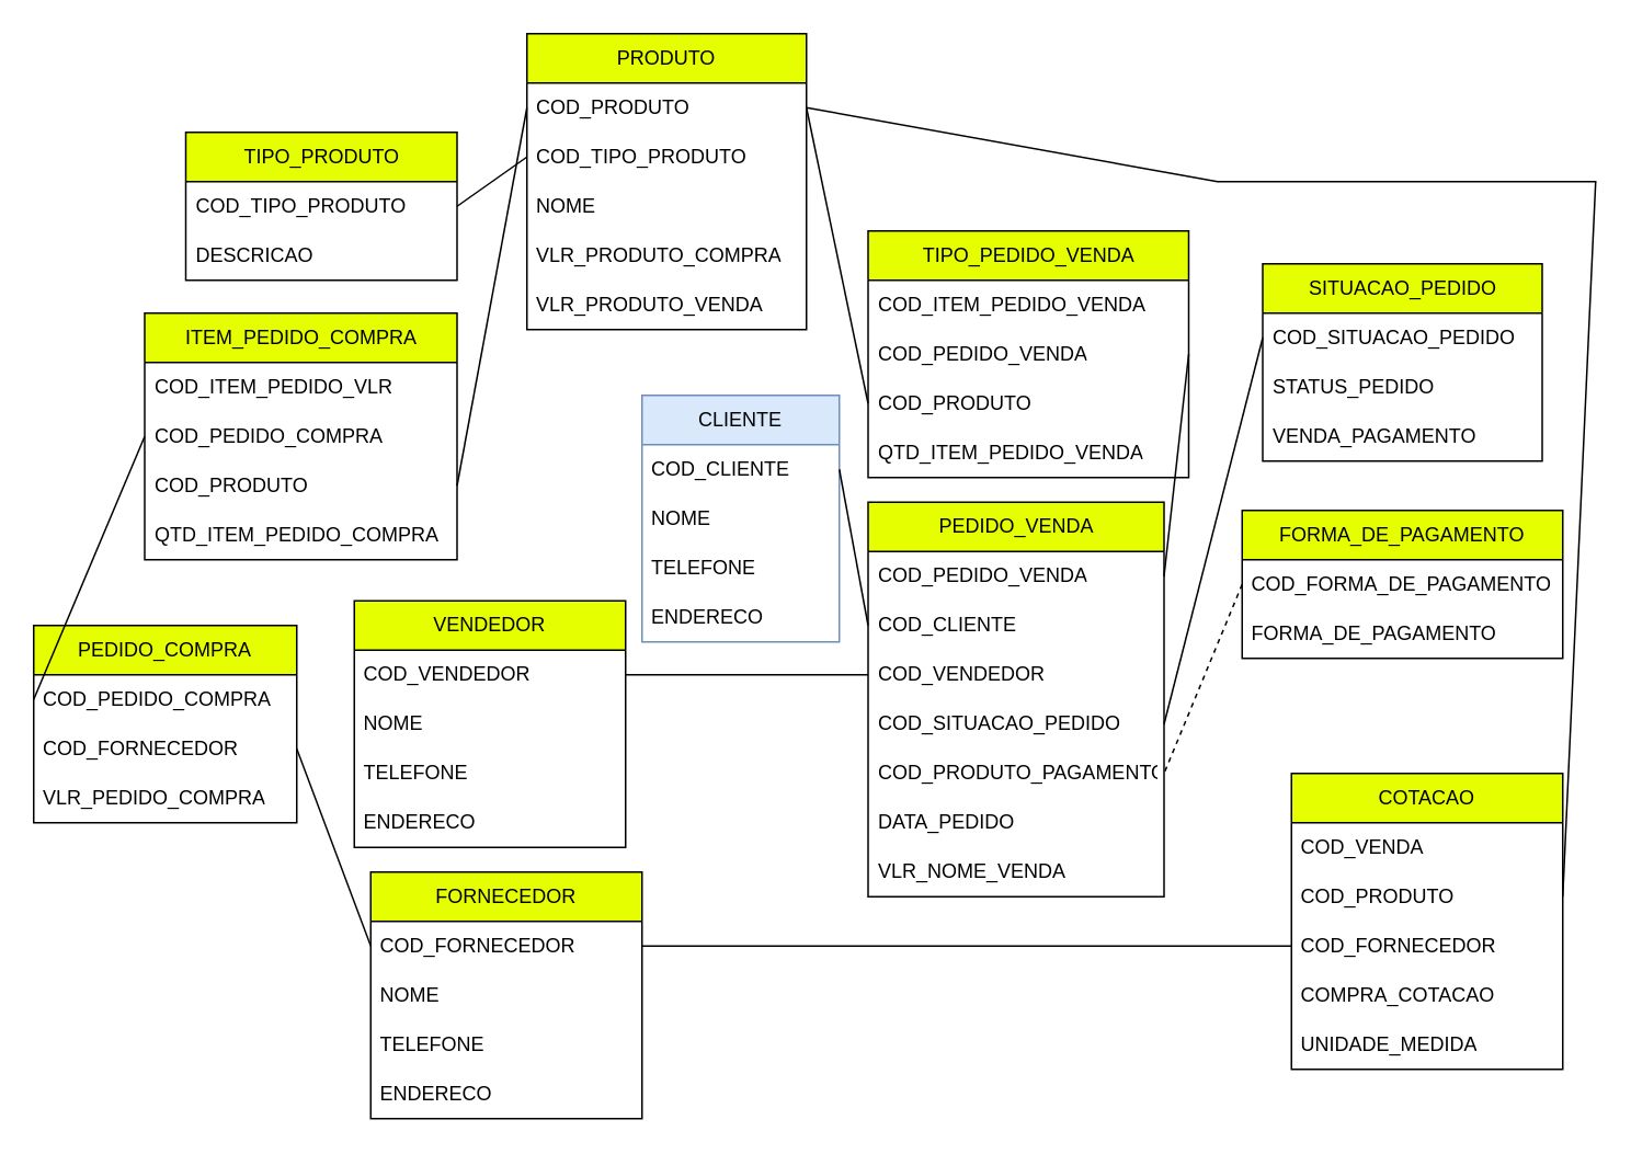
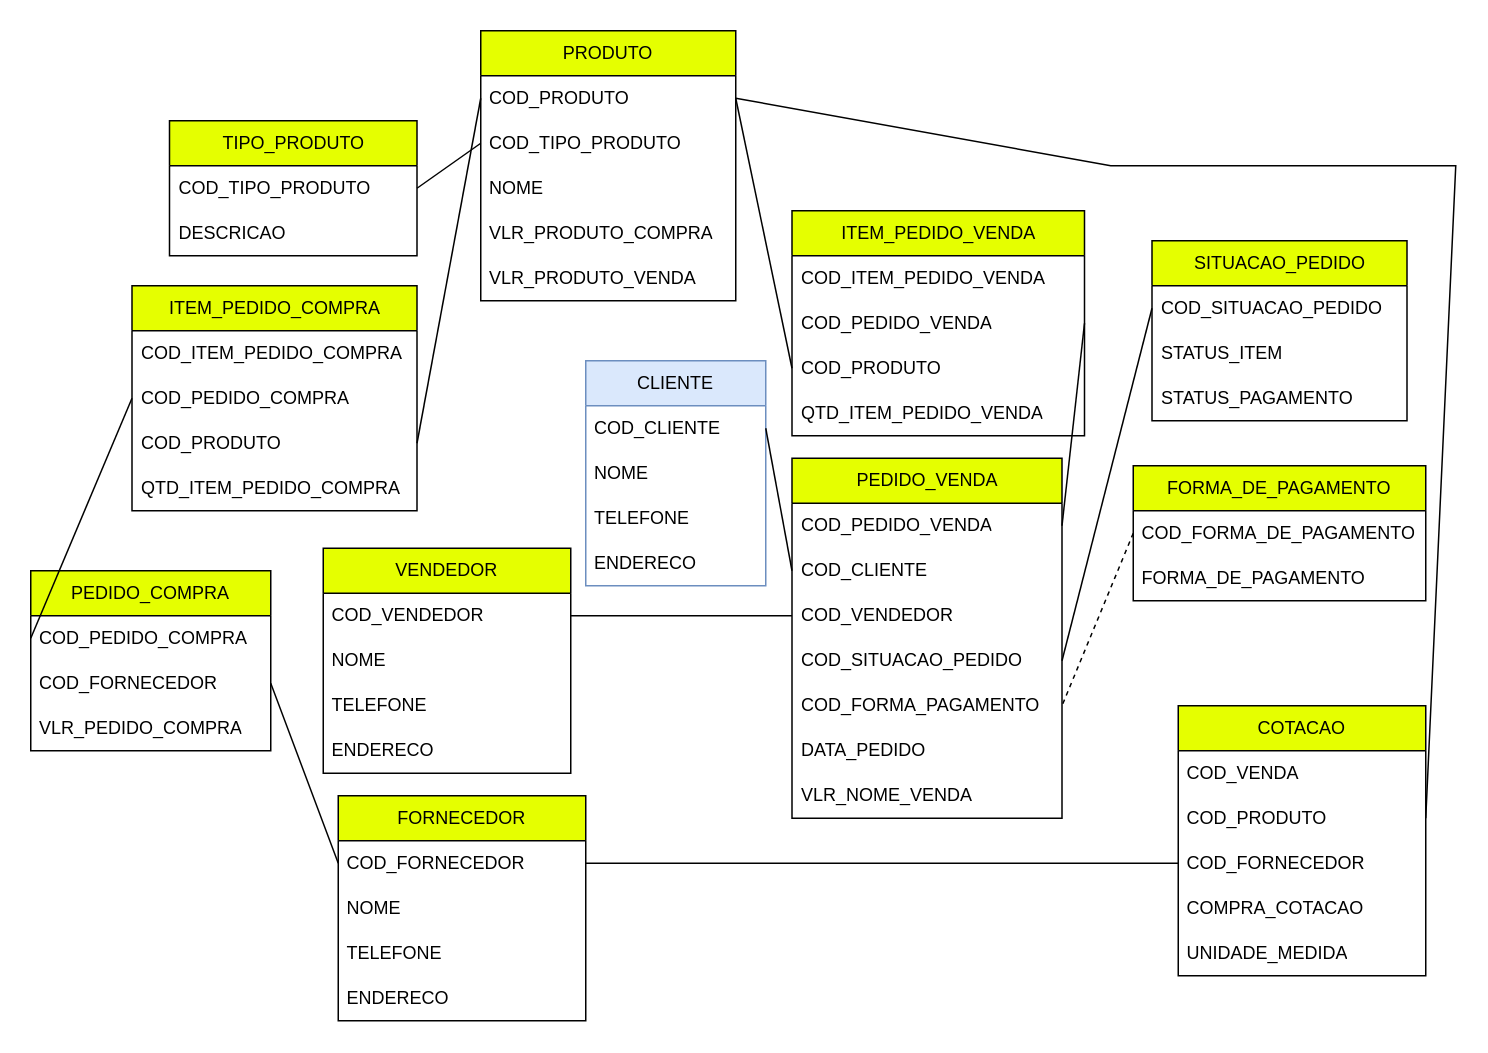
- <mxCell id="31" value="TIPO_PEDIDO_VENDA" style="swimlane;fontStyle=0;childLayout=stackLayout;horizontal=1;startSize=30;horizontalStack=0;resizeParent=1;resizeParentMax=0;resizeLast=0;collapsible=1;marginBottom=0;whiteSpace=wrap;html=1;fillColor=#E5FF00;" parent="1" vertex="1"><mxGeometry x="527.5" y="140" width="195" height="150" as="geometry" /></mxCell>
+ <mxCell id="31" value="ITEM_PEDIDO_VENDA" style="swimlane;fontStyle=0;childLayout=stackLayout;horizontal=1;startSize=30;horizontalStack=0;resizeParent=1;resizeParentMax=0;resizeLast=0;collapsible=1;marginBottom=0;whiteSpace=wrap;html=1;fillColor=#E5FF00;" parent="1" vertex="1"><mxGeometry x="527.5" y="140" width="195" height="150" as="geometry" /></mxCell>
- <mxCell id="48" value="COD_ITEM_PEDIDO_VLR" style="text;strokeColor=none;fillColor=none;align=left;verticalAlign=middle;spacingLeft=4;spacingRight=4;overflow=hidden;points=[[0,0.5],[1,0.5]];portConstraint=eastwest;rotatable=0;whiteSpace=wrap;html=1;" parent="47" vertex="1"><mxGeometry y="30" width="190" height="30" as="geometry" /></mxCell>
+ <mxCell id="48" value="COD_ITEM_PEDIDO_COMPRA" style="text;strokeColor=none;fillColor=none;align=left;verticalAlign=middle;spacingLeft=4;spacingRight=4;overflow=hidden;points=[[0,0.5],[1,0.5]];portConstraint=eastwest;rotatable=0;whiteSpace=wrap;html=1;" parent="47" vertex="1"><mxGeometry y="30" width="190" height="30" as="geometry" /></mxCell>
- <mxCell id="18" value="STATUS_PEDIDO" style="text;strokeColor=none;fillColor=none;align=left;verticalAlign=middle;spacingLeft=4;spacingRight=4;overflow=hidden;points=[[0,0.5],[1,0.5]];portConstraint=eastwest;rotatable=0;whiteSpace=wrap;html=1;" parent="16" vertex="1"><mxGeometry y="60" width="170" height="30" as="geometry" /></mxCell>
+ <mxCell id="18" value="STATUS_ITEM" style="text;strokeColor=none;fillColor=none;align=left;verticalAlign=middle;spacingLeft=4;spacingRight=4;overflow=hidden;points=[[0,0.5],[1,0.5]];portConstraint=eastwest;rotatable=0;whiteSpace=wrap;html=1;" parent="16" vertex="1"><mxGeometry y="60" width="170" height="30" as="geometry" /></mxCell>
- <mxCell id="19" value="VENDA_PAGAMENTO" style="text;strokeColor=none;fillColor=none;align=left;verticalAlign=middle;spacingLeft=4;spacingRight=4;overflow=hidden;points=[[0,0.5],[1,0.5]];portConstraint=eastwest;rotatable=0;whiteSpace=wrap;html=1;" parent="16" vertex="1"><mxGeometry y="90" width="170" height="30" as="geometry" /></mxCell>
+ <mxCell id="19" value="STATUS_PAGAMENTO" style="text;strokeColor=none;fillColor=none;align=left;verticalAlign=middle;spacingLeft=4;spacingRight=4;overflow=hidden;points=[[0,0.5],[1,0.5]];portConstraint=eastwest;rotatable=0;whiteSpace=wrap;html=1;" parent="16" vertex="1"><mxGeometry y="90" width="170" height="30" as="geometry" /></mxCell>
- <mxCell id="7" value="COD_PRODUTO_PAGAMENTO" style="text;strokeColor=none;fillColor=none;align=left;verticalAlign=middle;spacingLeft=4;spacingRight=4;overflow=hidden;points=[[0,0.5],[1,0.5]];portConstraint=eastwest;rotatable=0;whiteSpace=wrap;html=1;" parent="2" vertex="1"><mxGeometry y="150" width="180" height="30" as="geometry" /></mxCell>
+ <mxCell id="7" value="COD_FORMA_PAGAMENTO" style="text;strokeColor=none;fillColor=none;align=left;verticalAlign=middle;spacingLeft=4;spacingRight=4;overflow=hidden;points=[[0,0.5],[1,0.5]];portConstraint=eastwest;rotatable=0;whiteSpace=wrap;html=1;" parent="2" vertex="1"><mxGeometry y="150" width="180" height="30" as="geometry" /></mxCell>
